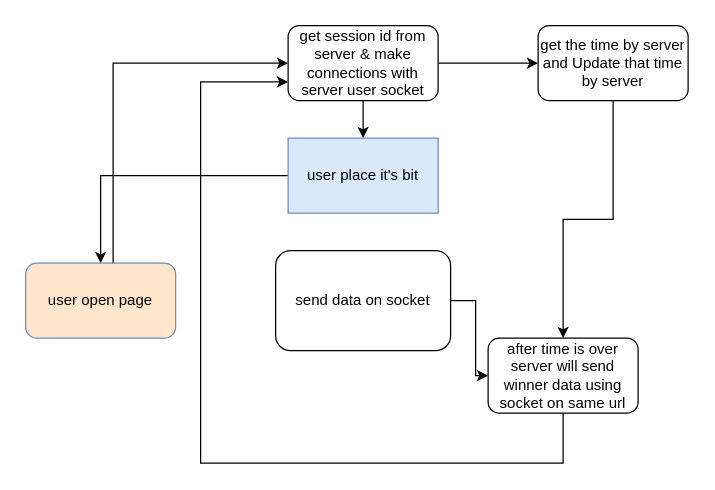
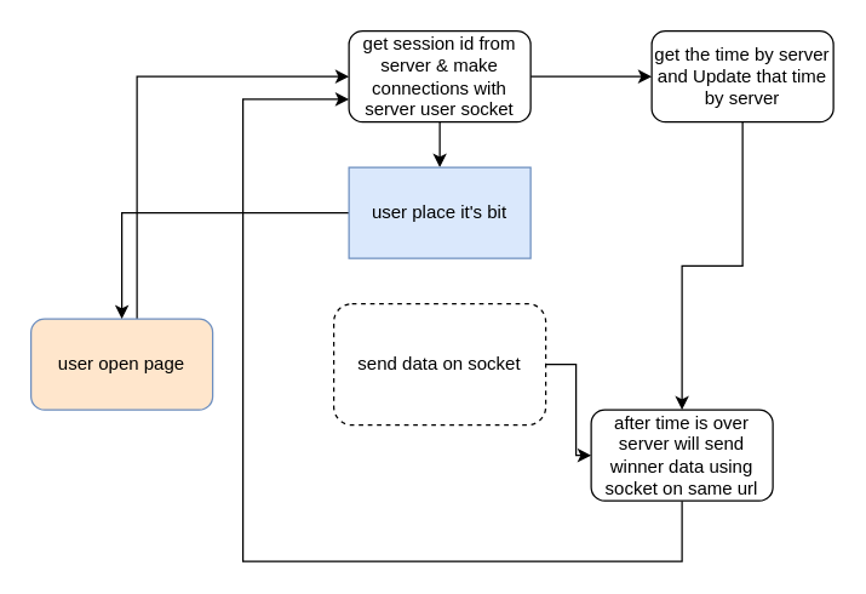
- <mxCell id="10" value="send data on socket " style="rounded=1;whiteSpace=wrap;html=1;" vertex="1" parent="1"><mxGeometry x="220" y="200" width="140" height="80" as="geometry" /></mxCell>
+ <mxCell id="10" value="send data on socket " style="rounded=1;whiteSpace=wrap;html=1;dashed=1;" vertex="1" parent="1"><mxGeometry x="220" y="200" width="140" height="80" as="geometry" /></mxCell>
